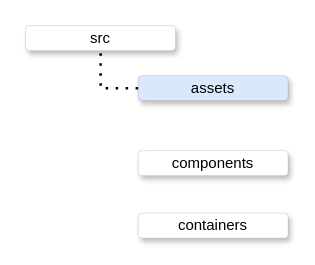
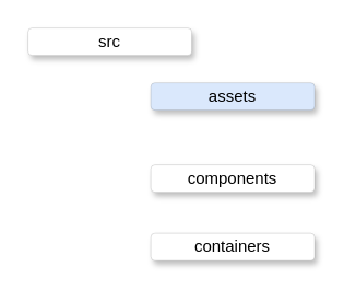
- <mxCell id="4" value="" style="endArrow=none;dashed=1;html=1;dashPattern=1 3;strokeWidth=2;rounded=0;entryX=0.5;entryY=1;entryDx=0;entryDy=0;exitX=0;exitY=0.5;exitDx=0;exitDy=0;" edge="1" parent="1" source="3" target="2"><mxGeometry width="50" height="50" relative="1" as="geometry"><mxPoint x="80" y="70" as="sourcePoint" /><mxPoint x="350" y="200" as="targetPoint" /><Array as="points"><mxPoint x="80" y="70" /></Array></mxGeometry></mxCell>
